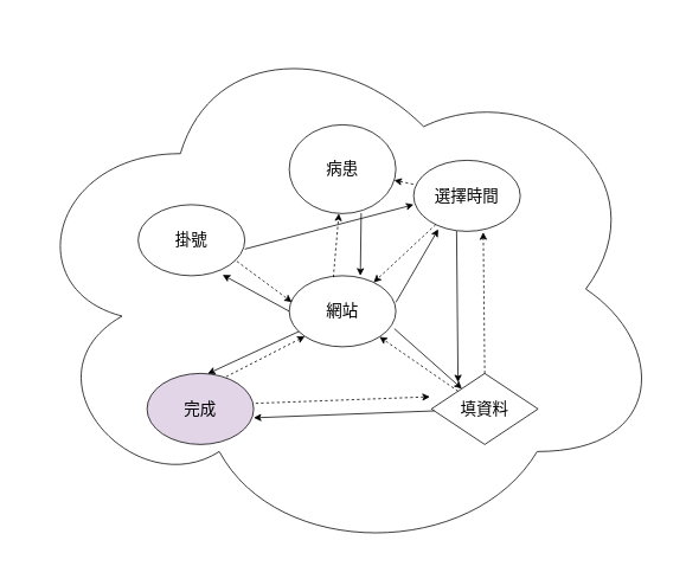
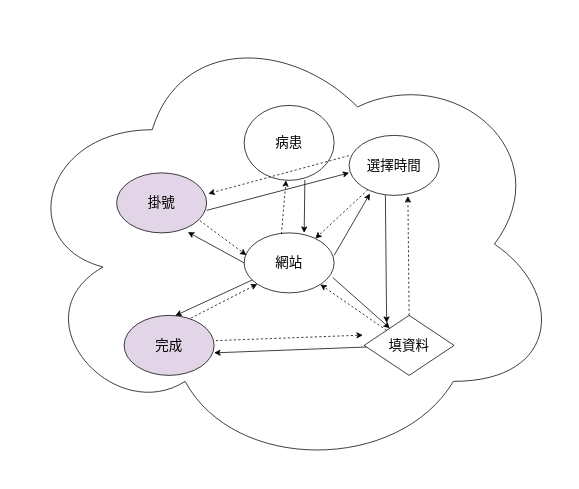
- <mxCell id="17" value="" style="endArrow=classic;html=1;fontSize=18;dashed=1;exitX=-0.003;exitY=0.338;exitDx=0;exitDy=0;exitPerimeter=0;" edge="1" parent="1" source="4" target="8"><mxGeometry width="50" height="50" relative="1" as="geometry"><mxPoint x="435" y="270" as="sourcePoint" /><mxPoint x="335" y="270" as="targetPoint" /></mxGeometry></mxCell>
+ <mxCell id="17" value="" style="endArrow=classic;html=1;fontSize=18;dashed=1;exitX=-0.003;exitY=0.338;exitDx=0;exitDy=0;entryX=1.019;entryY=0.346;entryDx=0;entryDy=0;entryPerimeter=0;exitPerimeter=0;" edge="1" parent="1" source="4" target="3"><mxGeometry width="50" height="50" relative="1" as="geometry"><mxPoint x="435" y="270" as="sourcePoint" /><mxPoint x="335" y="270" as="targetPoint" /></mxGeometry></mxCell>
- <mxCell id="3" value="&lt;font style=&quot;font-size: 18px;&quot;&gt;掛號&lt;/font&gt;" style="ellipse;whiteSpace=wrap;html=1;" vertex="1" parent="1"><mxGeometry x="155" y="230" width="120" height="80" as="geometry" /></mxCell>
+ <mxCell id="3" value="&lt;font style=&quot;font-size: 18px;&quot;&gt;掛號&lt;/font&gt;" style="ellipse;whiteSpace=wrap;html=1;fillColor=#e1d5e7;" vertex="1" parent="1"><mxGeometry x="155" y="230" width="120" height="80" as="geometry" /></mxCell>
